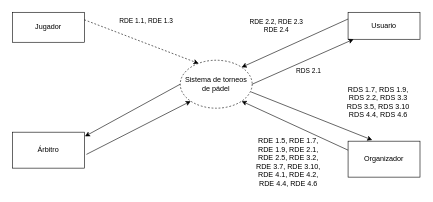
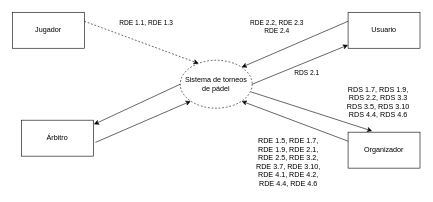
- <mxCell id="6" value="Usuario" style="rounded=0;whiteSpace=wrap;html=1;" parent="1" vertex="1"><mxGeometry x="580" y="20" width="120" height="45" as="geometry" /></mxCell>
+ <mxCell id="6" value="Usuario" style="rounded=0;whiteSpace=wrap;html=1;" parent="1" vertex="1"><mxGeometry x="580" y="20" width="120" height="60" as="geometry" /></mxCell>
- <mxCell id="2" value="Jugador" style="rounded=0;whiteSpace=wrap;html=1;" parent="1" vertex="1"><mxGeometry x="20" y="20" width="120" height="50" as="geometry" /></mxCell>
+ <mxCell id="2" value="Jugador" style="rounded=0;whiteSpace=wrap;html=1;" parent="1" vertex="1"><mxGeometry x="20" y="20" width="120" height="60" as="geometry" /></mxCell>
- <mxCell id="5" value="Árbitro" style="rounded=0;whiteSpace=wrap;html=1;" parent="1" vertex="1"><mxGeometry x="20" y="220" width="120" height="60" as="geometry" /></mxCell>
+ <mxCell id="5" value="Árbitro" style="rounded=0;whiteSpace=wrap;html=1;" parent="1" vertex="1"><mxGeometry x="35" y="200" width="120" height="60" as="geometry" /></mxCell>
- <mxCell id="7" value="Organizador" style="rounded=0;whiteSpace=wrap;html=1;" parent="1" vertex="1"><mxGeometry x="580" y="235" width="120" height="60" as="geometry" /></mxCell>
+ <mxCell id="7" value="Organizador" style="rounded=0;whiteSpace=wrap;html=1;" parent="1" vertex="1"><mxGeometry x="580" y="220" width="120" height="60" as="geometry" /></mxCell>
